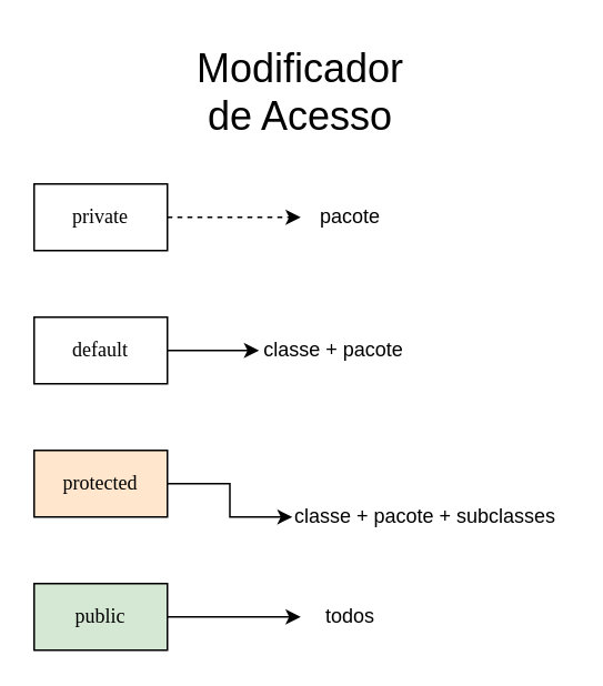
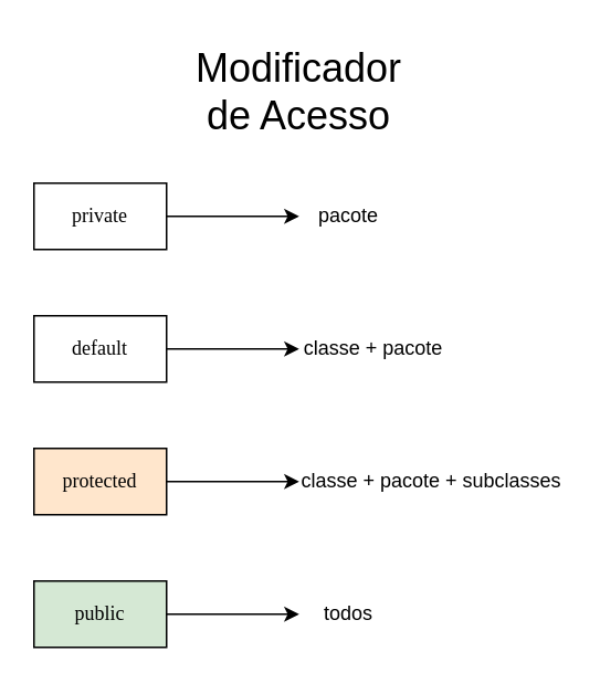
- <mxCell id="4" style="edgeStyle=orthogonalEdgeStyle;rounded=0;orthogonalLoop=1;jettySize=auto;html=1;dashed=1;" edge="1" parent="3" source="5" target="12"><mxGeometry relative="1" as="geometry" /></mxCell>
+ <mxCell id="4" style="edgeStyle=orthogonalEdgeStyle;rounded=0;orthogonalLoop=1;jettySize=auto;html=1;" edge="1" parent="3" source="5" target="12"><mxGeometry relative="1" as="geometry" /></mxCell>
- <mxCell id="13" value="classe + pacote" style="text;strokeColor=none;align=center;fillColor=none;html=1;verticalAlign=middle;whiteSpace=wrap;rounded=0;" vertex="1" parent="3"><mxGeometry x="135" y="85" width="90" height="30" as="geometry" /></mxCell>
+ <mxCell id="13" value="classe + pacote" style="text;strokeColor=none;align=center;fillColor=none;html=1;verticalAlign=middle;whiteSpace=wrap;rounded=0;" vertex="1" parent="3"><mxGeometry x="160" y="85" width="90" height="30" as="geometry" /></mxCell>
- <mxCell id="14" value="classe + pacote + subclasses" style="text;strokeColor=none;align=center;fillColor=none;html=1;verticalAlign=middle;whiteSpace=wrap;rounded=0;" vertex="1" parent="3"><mxGeometry x="155" y="185" width="160" height="30" as="geometry" /></mxCell>
+ <mxCell id="14" value="classe + pacote + subclasses" style="text;strokeColor=none;align=center;fillColor=none;html=1;verticalAlign=middle;whiteSpace=wrap;rounded=0;" vertex="1" parent="3"><mxGeometry x="160" y="165" width="160" height="30" as="geometry" /></mxCell>
